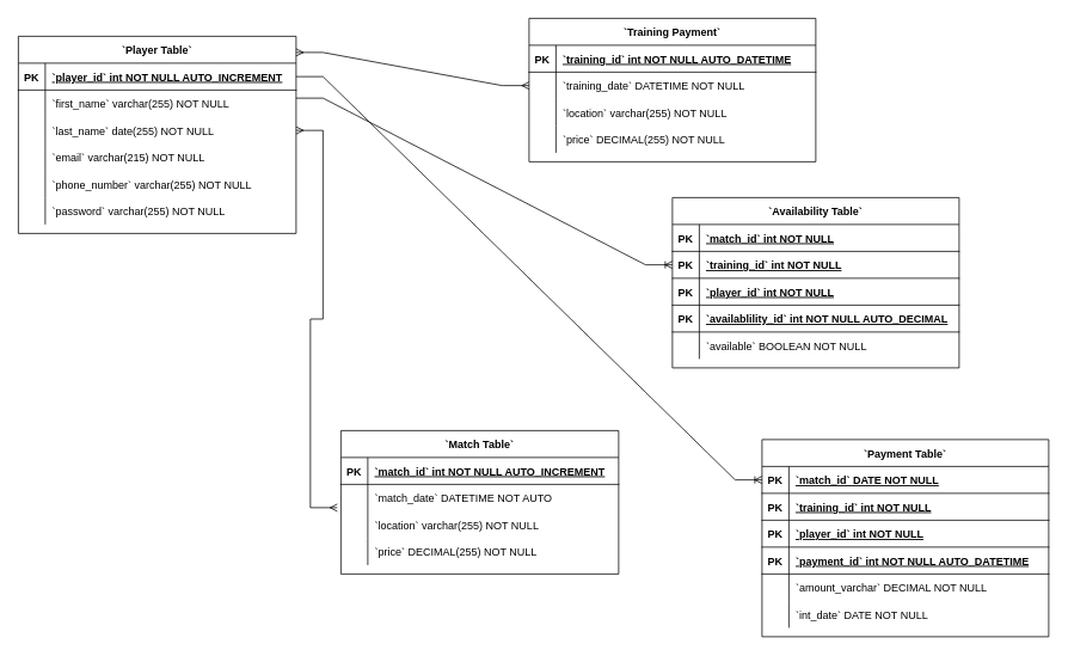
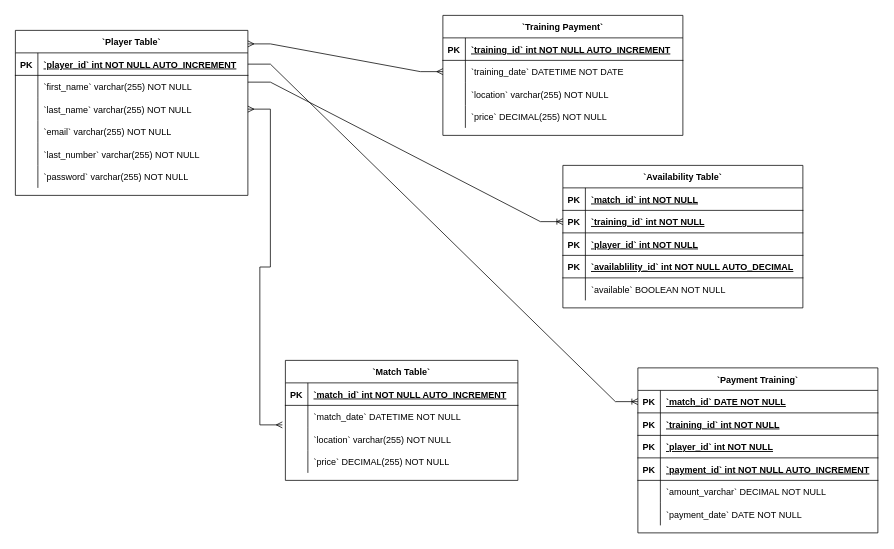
- <mxCell id="5" value="`training_id` int NOT NULL AUTO_DATETIME" style="shape=partialRectangle;overflow=hidden;connectable=0;fillColor=none;align=left;top=0;left=0;bottom=0;right=0;spacingLeft=6;fontStyle=5;" vertex="1" parent="3"><mxGeometry x="30" width="290" height="30" as="geometry"><mxRectangle width="290" height="30" as="alternateBounds" /></mxGeometry></mxCell>
+ <mxCell id="5" value="`training_id` int NOT NULL AUTO_INCREMENT" style="shape=partialRectangle;overflow=hidden;connectable=0;fillColor=none;align=left;top=0;left=0;bottom=0;right=0;spacingLeft=6;fontStyle=5;" vertex="1" parent="3"><mxGeometry x="30" width="290" height="30" as="geometry"><mxRectangle width="290" height="30" as="alternateBounds" /></mxGeometry></mxCell>
- <mxCell id="8" value="`training_date` DATETIME NOT NULL" style="shape=partialRectangle;overflow=hidden;connectable=0;fillColor=none;align=left;top=0;left=0;bottom=0;right=0;spacingLeft=6;" vertex="1" parent="6"><mxGeometry x="30" width="290" height="30" as="geometry"><mxRectangle width="290" height="30" as="alternateBounds" /></mxGeometry></mxCell>
+ <mxCell id="8" value="`training_date` DATETIME NOT DATE" style="shape=partialRectangle;overflow=hidden;connectable=0;fillColor=none;align=left;top=0;left=0;bottom=0;right=0;spacingLeft=6;" vertex="1" parent="6"><mxGeometry x="30" width="290" height="30" as="geometry"><mxRectangle width="290" height="30" as="alternateBounds" /></mxGeometry></mxCell>
- <mxCell id="37" value="`last_name` date(255) NOT NULL" style="shape=partialRectangle;overflow=hidden;connectable=0;fillColor=none;align=left;top=0;left=0;bottom=0;right=0;spacingLeft=6;" vertex="1" parent="35"><mxGeometry x="30" width="280" height="30" as="geometry"><mxRectangle width="280" height="30" as="alternateBounds" /></mxGeometry></mxCell>
+ <mxCell id="37" value="`last_name` varchar(255) NOT NULL" style="shape=partialRectangle;overflow=hidden;connectable=0;fillColor=none;align=left;top=0;left=0;bottom=0;right=0;spacingLeft=6;" vertex="1" parent="35"><mxGeometry x="30" width="280" height="30" as="geometry"><mxRectangle width="280" height="30" as="alternateBounds" /></mxGeometry></mxCell>
- <mxCell id="40" value="`email` varchar(215) NOT NULL" style="shape=partialRectangle;overflow=hidden;connectable=0;fillColor=none;align=left;top=0;left=0;bottom=0;right=0;spacingLeft=6;" vertex="1" parent="38"><mxGeometry x="30" width="280" height="30" as="geometry"><mxRectangle width="280" height="30" as="alternateBounds" /></mxGeometry></mxCell>
+ <mxCell id="40" value="`email` varchar(255) NOT NULL" style="shape=partialRectangle;overflow=hidden;connectable=0;fillColor=none;align=left;top=0;left=0;bottom=0;right=0;spacingLeft=6;" vertex="1" parent="38"><mxGeometry x="30" width="280" height="30" as="geometry"><mxRectangle width="280" height="30" as="alternateBounds" /></mxGeometry></mxCell>
- <mxCell id="43" value="`phone_number` varchar(255) NOT NULL" style="shape=partialRectangle;overflow=hidden;connectable=0;fillColor=none;align=left;top=0;left=0;bottom=0;right=0;spacingLeft=6;" vertex="1" parent="41"><mxGeometry x="30" width="280" height="30" as="geometry"><mxRectangle width="280" height="30" as="alternateBounds" /></mxGeometry></mxCell>
+ <mxCell id="43" value="`last_number` varchar(255) NOT NULL" style="shape=partialRectangle;overflow=hidden;connectable=0;fillColor=none;align=left;top=0;left=0;bottom=0;right=0;spacingLeft=6;" vertex="1" parent="41"><mxGeometry x="30" width="280" height="30" as="geometry"><mxRectangle width="280" height="30" as="alternateBounds" /></mxGeometry></mxCell>
- <mxCell id="47" value="`Payment Table`" style="shape=table;startSize=30;container=1;collapsible=1;childLayout=tableLayout;fixedRows=1;rowLines=0;fontStyle=1;align=center;resizeLast=1;" vertex="1" parent="1"><mxGeometry x="850" y="490" width="320" height="220" as="geometry" /></mxCell>
+ <mxCell id="47" value="`Payment Training`" style="shape=table;startSize=30;container=1;collapsible=1;childLayout=tableLayout;fixedRows=1;rowLines=0;fontStyle=1;align=center;resizeLast=1;" vertex="1" parent="1"><mxGeometry x="850" y="490" width="320" height="220" as="geometry" /></mxCell>
- <mxCell id="21" value="`match_date` DATETIME NOT AUTO" style="shape=partialRectangle;overflow=hidden;connectable=0;fillColor=none;align=left;top=0;left=0;bottom=0;right=0;spacingLeft=6;" vertex="1" parent="19"><mxGeometry x="30" width="280" height="30" as="geometry"><mxRectangle width="280" height="30" as="alternateBounds" /></mxGeometry></mxCell>
+ <mxCell id="21" value="`match_date` DATETIME NOT NULL" style="shape=partialRectangle;overflow=hidden;connectable=0;fillColor=none;align=left;top=0;left=0;bottom=0;right=0;spacingLeft=6;" vertex="1" parent="19"><mxGeometry x="30" width="280" height="30" as="geometry"><mxRectangle width="280" height="30" as="alternateBounds" /></mxGeometry></mxCell>
- <mxCell id="59" value="`payment_id` int NOT NULL AUTO_DATETIME" style="shape=partialRectangle;overflow=hidden;connectable=0;fillColor=none;align=left;top=0;left=0;bottom=0;right=0;spacingLeft=6;fontStyle=5;" vertex="1" parent="57"><mxGeometry x="30" width="290" height="30" as="geometry"><mxRectangle width="290" height="30" as="alternateBounds" /></mxGeometry></mxCell>
+ <mxCell id="59" value="`payment_id` int NOT NULL AUTO_INCREMENT" style="shape=partialRectangle;overflow=hidden;connectable=0;fillColor=none;align=left;top=0;left=0;bottom=0;right=0;spacingLeft=6;fontStyle=5;" vertex="1" parent="57"><mxGeometry x="30" width="290" height="30" as="geometry"><mxRectangle width="290" height="30" as="alternateBounds" /></mxGeometry></mxCell>
- <mxCell id="65" value="`int_date` DATE NOT NULL" style="shape=partialRectangle;overflow=hidden;connectable=0;fillColor=none;align=left;top=0;left=0;bottom=0;right=0;spacingLeft=6;" vertex="1" parent="63"><mxGeometry x="30" width="290" height="30" as="geometry"><mxRectangle width="290" height="30" as="alternateBounds" /></mxGeometry></mxCell>
+ <mxCell id="65" value="`payment_date` DATE NOT NULL" style="shape=partialRectangle;overflow=hidden;connectable=0;fillColor=none;align=left;top=0;left=0;bottom=0;right=0;spacingLeft=6;" vertex="1" parent="63"><mxGeometry x="30" width="290" height="30" as="geometry"><mxRectangle width="290" height="30" as="alternateBounds" /></mxGeometry></mxCell>
